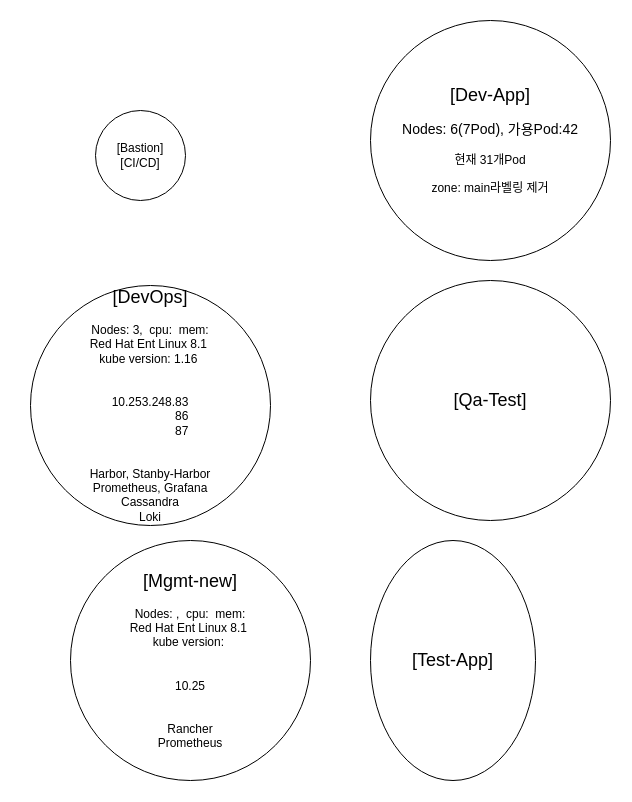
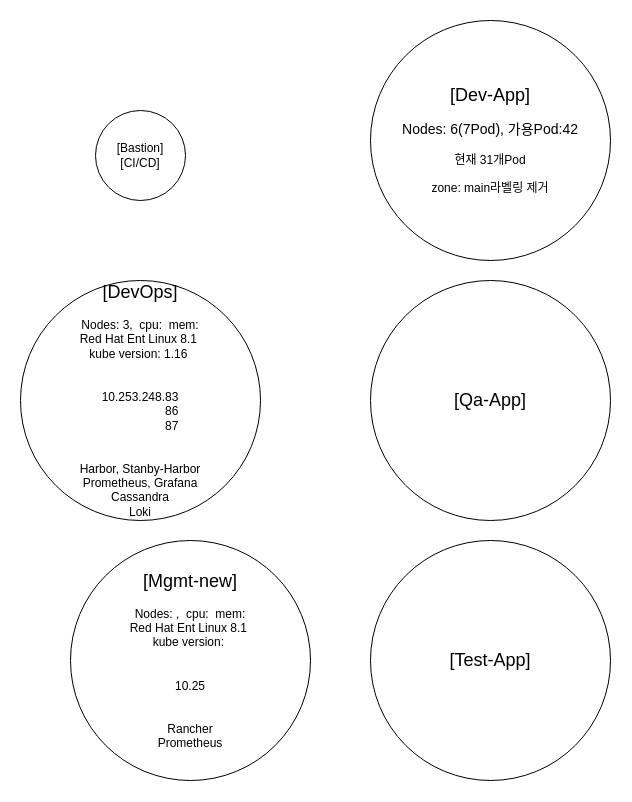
- <mxCell id="3" value="&lt;font style=&quot;font-size: 18px&quot;&gt;[Qa-Test]&lt;/font&gt;" style="ellipse;whiteSpace=wrap;html=1;aspect=fixed;" parent="1" vertex="1"><mxGeometry x="370" y="280" width="240" height="240" as="geometry" /></mxCell>
+ <mxCell id="3" value="&lt;font style=&quot;font-size: 18px&quot;&gt;[Qa-App]&lt;/font&gt;" style="ellipse;whiteSpace=wrap;html=1;aspect=fixed;" parent="1" vertex="1"><mxGeometry x="370" y="280" width="240" height="240" as="geometry" /></mxCell>
- <mxCell id="5" value="&lt;font style=&quot;font-size: 18px&quot;&gt;&lt;font style=&quot;font-size: 18px&quot;&gt;[DevOps]&lt;/font&gt;&lt;br&gt;&lt;/font&gt;&lt;br&gt;Nodes: 3,&amp;nbsp; cpu:&amp;nbsp; mem:&lt;br&gt;Red Hat Ent Linux 8.1&amp;nbsp;&lt;br&gt;kube version: 1.16&amp;nbsp;&lt;br&gt;&lt;br&gt;&lt;br&gt;10.253.248.83&lt;br&gt;&amp;nbsp; &amp;nbsp; &amp;nbsp; &amp;nbsp; &amp;nbsp; &amp;nbsp; &amp;nbsp; &amp;nbsp; &amp;nbsp; &amp;nbsp;86&lt;br&gt;&amp;nbsp; &amp;nbsp; &amp;nbsp; &amp;nbsp; &amp;nbsp; &amp;nbsp; &amp;nbsp; &amp;nbsp; &amp;nbsp; &amp;nbsp;87&lt;br&gt;&lt;br&gt;&lt;br&gt;Harbor, Stanby-Harbor&lt;br&gt;Prometheus, Grafana&lt;br&gt;Cassandra&lt;br&gt;Loki" style="ellipse;whiteSpace=wrap;html=1;aspect=fixed;" parent="1" vertex="1"><mxGeometry x="30" y="285" width="240" height="240" as="geometry" /></mxCell>
+ <mxCell id="5" value="&lt;font style=&quot;font-size: 18px&quot;&gt;&lt;font style=&quot;font-size: 18px&quot;&gt;[DevOps]&lt;/font&gt;&lt;br&gt;&lt;/font&gt;&lt;br&gt;Nodes: 3,&amp;nbsp; cpu:&amp;nbsp; mem:&lt;br&gt;Red Hat Ent Linux 8.1&amp;nbsp;&lt;br&gt;kube version: 1.16&amp;nbsp;&lt;br&gt;&lt;br&gt;&lt;br&gt;10.253.248.83&lt;br&gt;&amp;nbsp; &amp;nbsp; &amp;nbsp; &amp;nbsp; &amp;nbsp; &amp;nbsp; &amp;nbsp; &amp;nbsp; &amp;nbsp; &amp;nbsp;86&lt;br&gt;&amp;nbsp; &amp;nbsp; &amp;nbsp; &amp;nbsp; &amp;nbsp; &amp;nbsp; &amp;nbsp; &amp;nbsp; &amp;nbsp; &amp;nbsp;87&lt;br&gt;&lt;br&gt;&lt;br&gt;Harbor, Stanby-Harbor&lt;br&gt;Prometheus, Grafana&lt;br&gt;Cassandra&lt;br&gt;Loki" style="ellipse;whiteSpace=wrap;html=1;aspect=fixed;" parent="1" vertex="1"><mxGeometry x="20" y="280" width="240" height="240" as="geometry" /></mxCell>
- <mxCell id="4" value="&lt;font style=&quot;font-size: 18px&quot;&gt;[Test-App]&lt;/font&gt;" style="ellipse;whiteSpace=wrap;html=1;aspect=fixed;" parent="1" vertex="1"><mxGeometry x="370" y="540" width="165" height="240" as="geometry" /></mxCell>
+ <mxCell id="4" value="&lt;font style=&quot;font-size: 18px&quot;&gt;[Test-App]&lt;/font&gt;" style="ellipse;whiteSpace=wrap;html=1;aspect=fixed;" parent="1" vertex="1"><mxGeometry x="370" y="540" width="240" height="240" as="geometry" /></mxCell>
